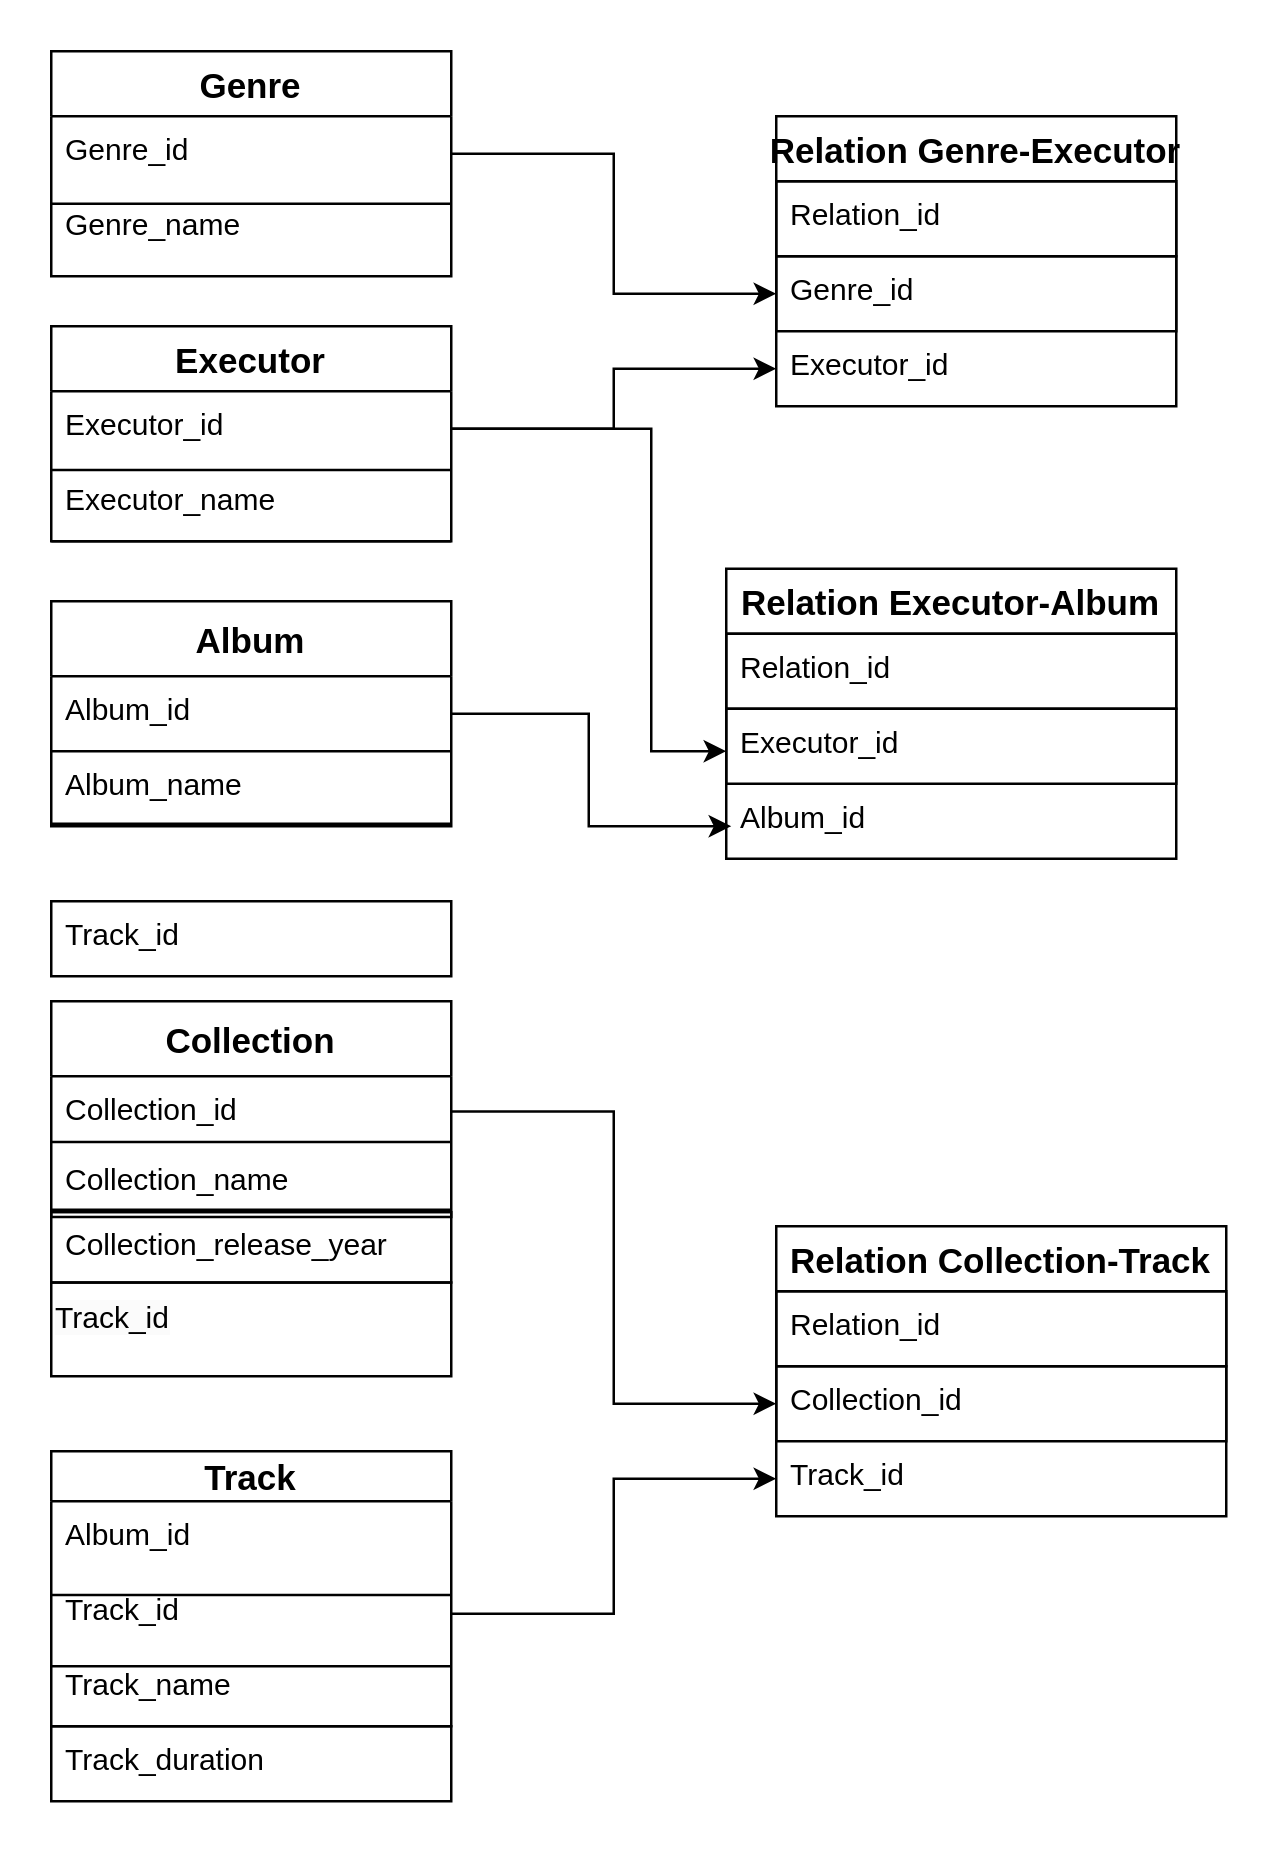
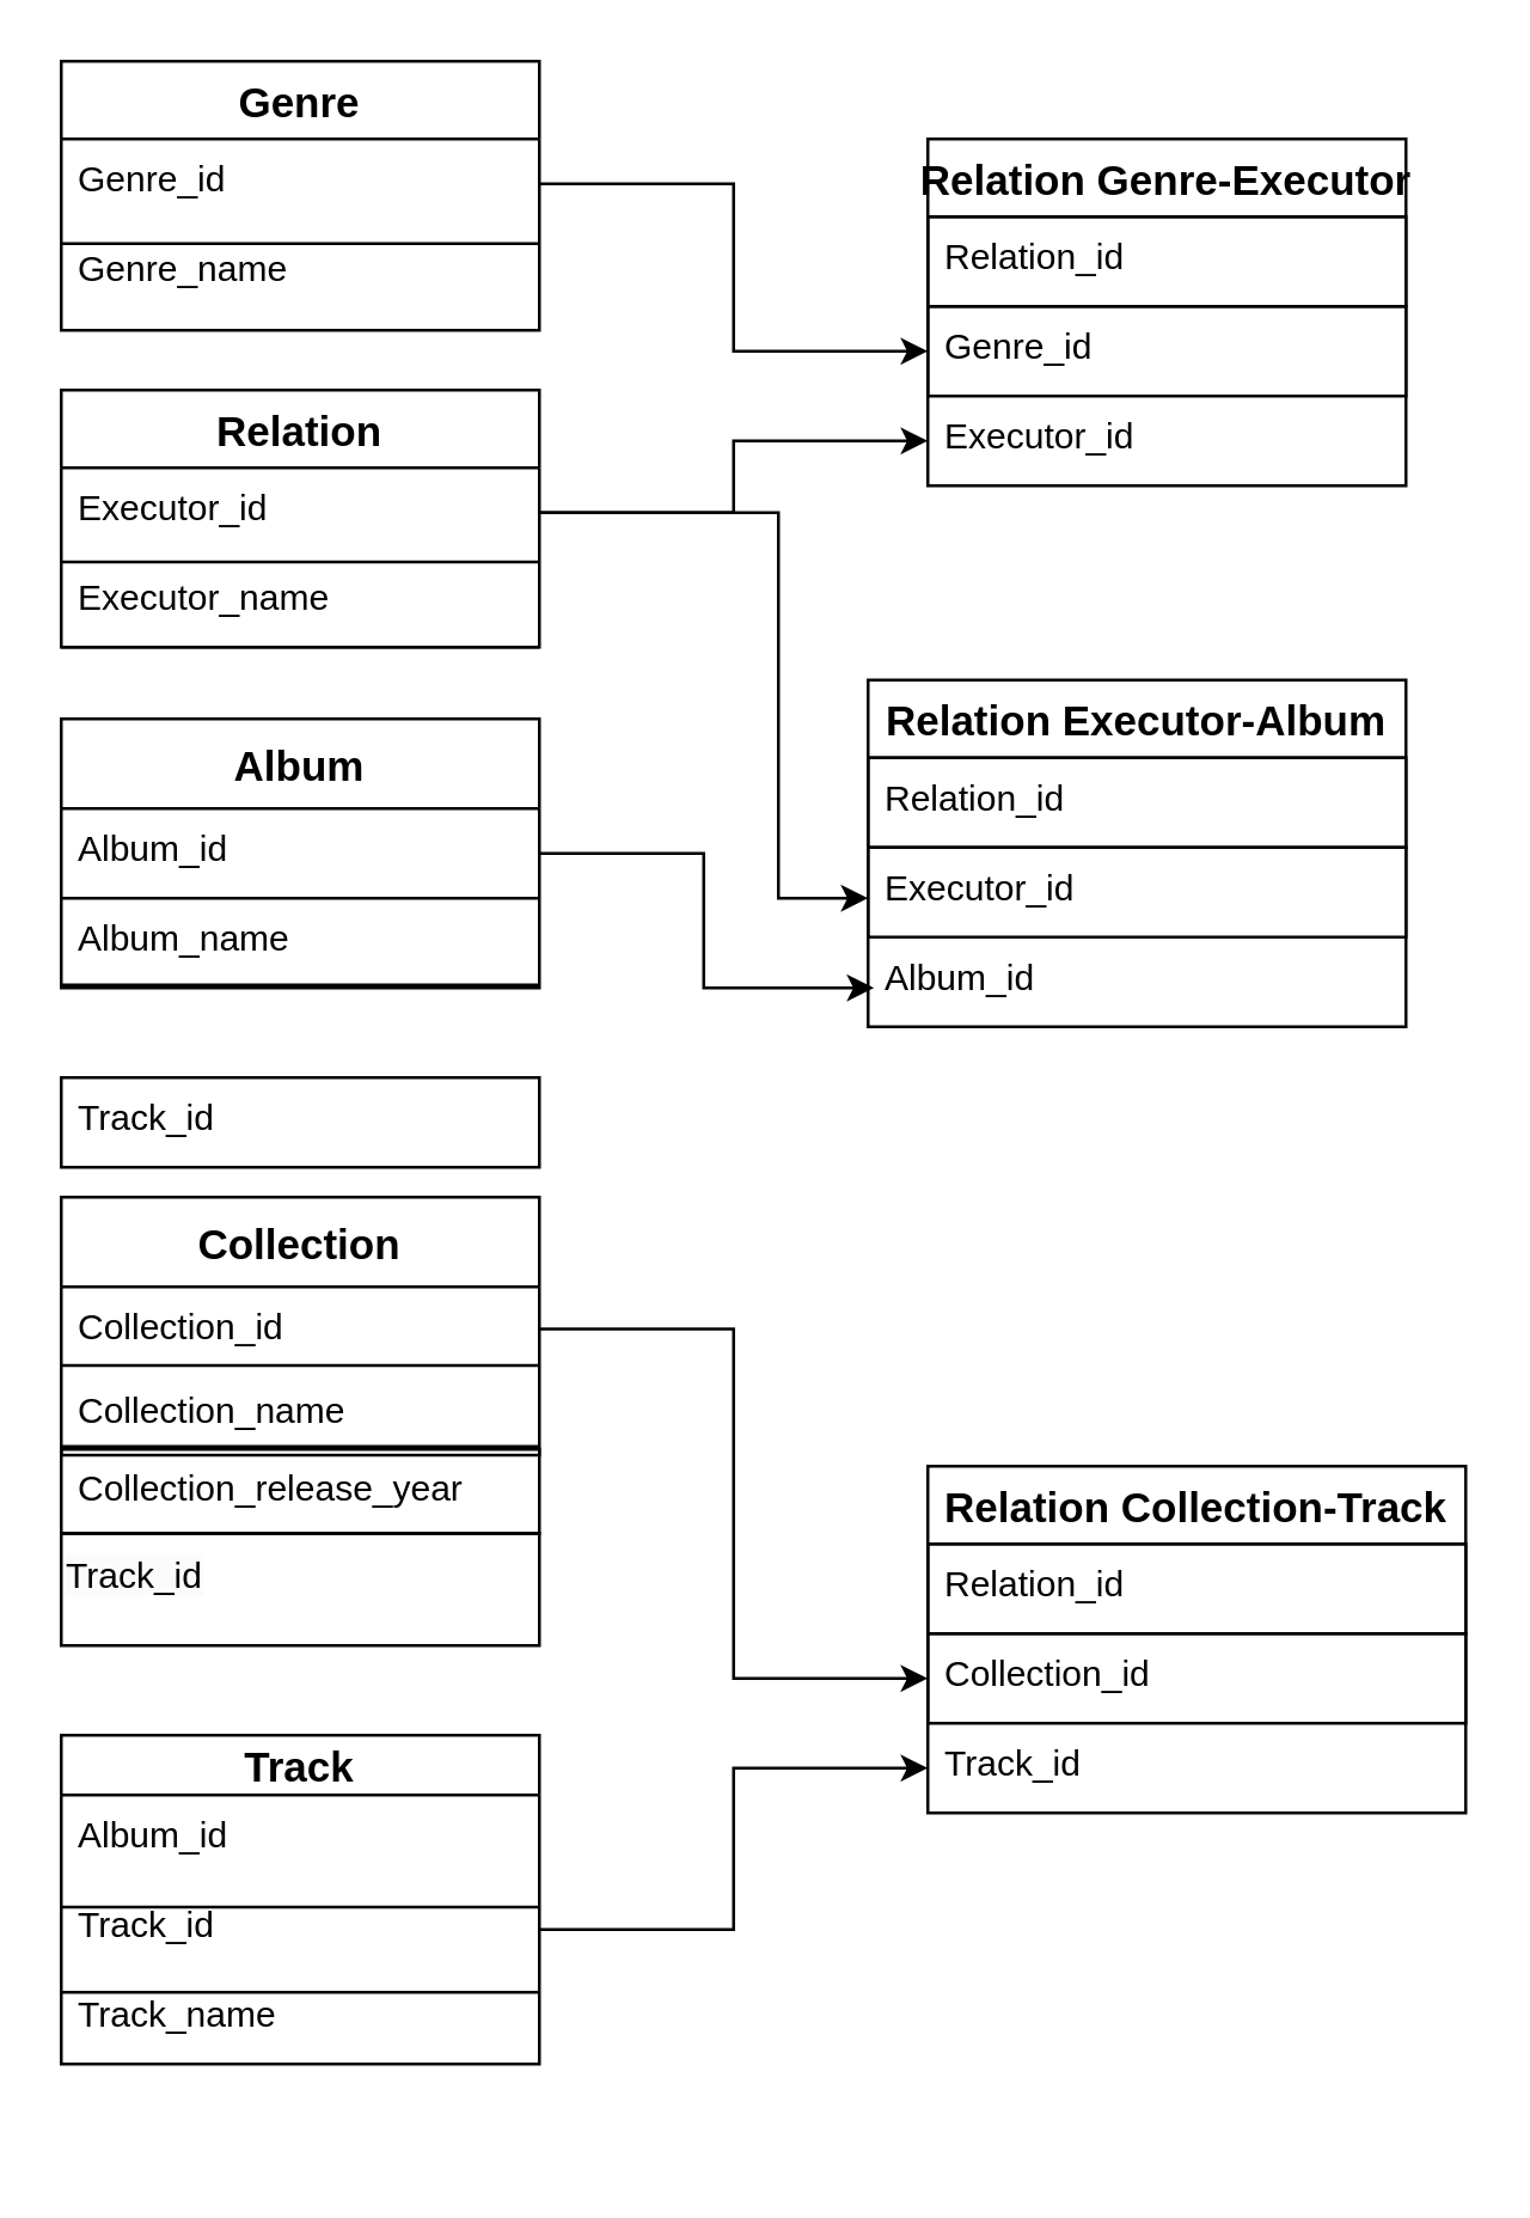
- <mxCell id="6" value="Executor" style="swimlane;fontStyle=1;childLayout=stackLayout;horizontal=1;startSize=26;horizontalStack=0;resizeParent=1;resizeParentMax=0;resizeLast=0;collapsible=1;marginBottom=0;align=center;fontSize=14;" parent="1" vertex="1"><mxGeometry x="20" y="130" width="160" height="86" as="geometry" /></mxCell>
+ <mxCell id="6" value="Relation" style="swimlane;fontStyle=1;childLayout=stackLayout;horizontal=1;startSize=26;horizontalStack=0;resizeParent=1;resizeParentMax=0;resizeLast=0;collapsible=1;marginBottom=0;align=center;fontSize=14;" parent="1" vertex="1"><mxGeometry x="20" y="130" width="160" height="86" as="geometry" /></mxCell>
- <mxCell id="22" value="Track_duration" style="text;strokeColor=default;fillColor=none;spacingLeft=4;spacingRight=4;overflow=hidden;rotatable=1;points=[[0,0.5],[1,0.5]];portConstraint=eastwest;fontSize=12;whiteSpace=wrap;html=1;movable=1;resizable=1;deletable=1;editable=1;locked=0;connectable=1;" parent="15" vertex="1"><mxGeometry y="110" width="160" height="30" as="geometry" /></mxCell>
